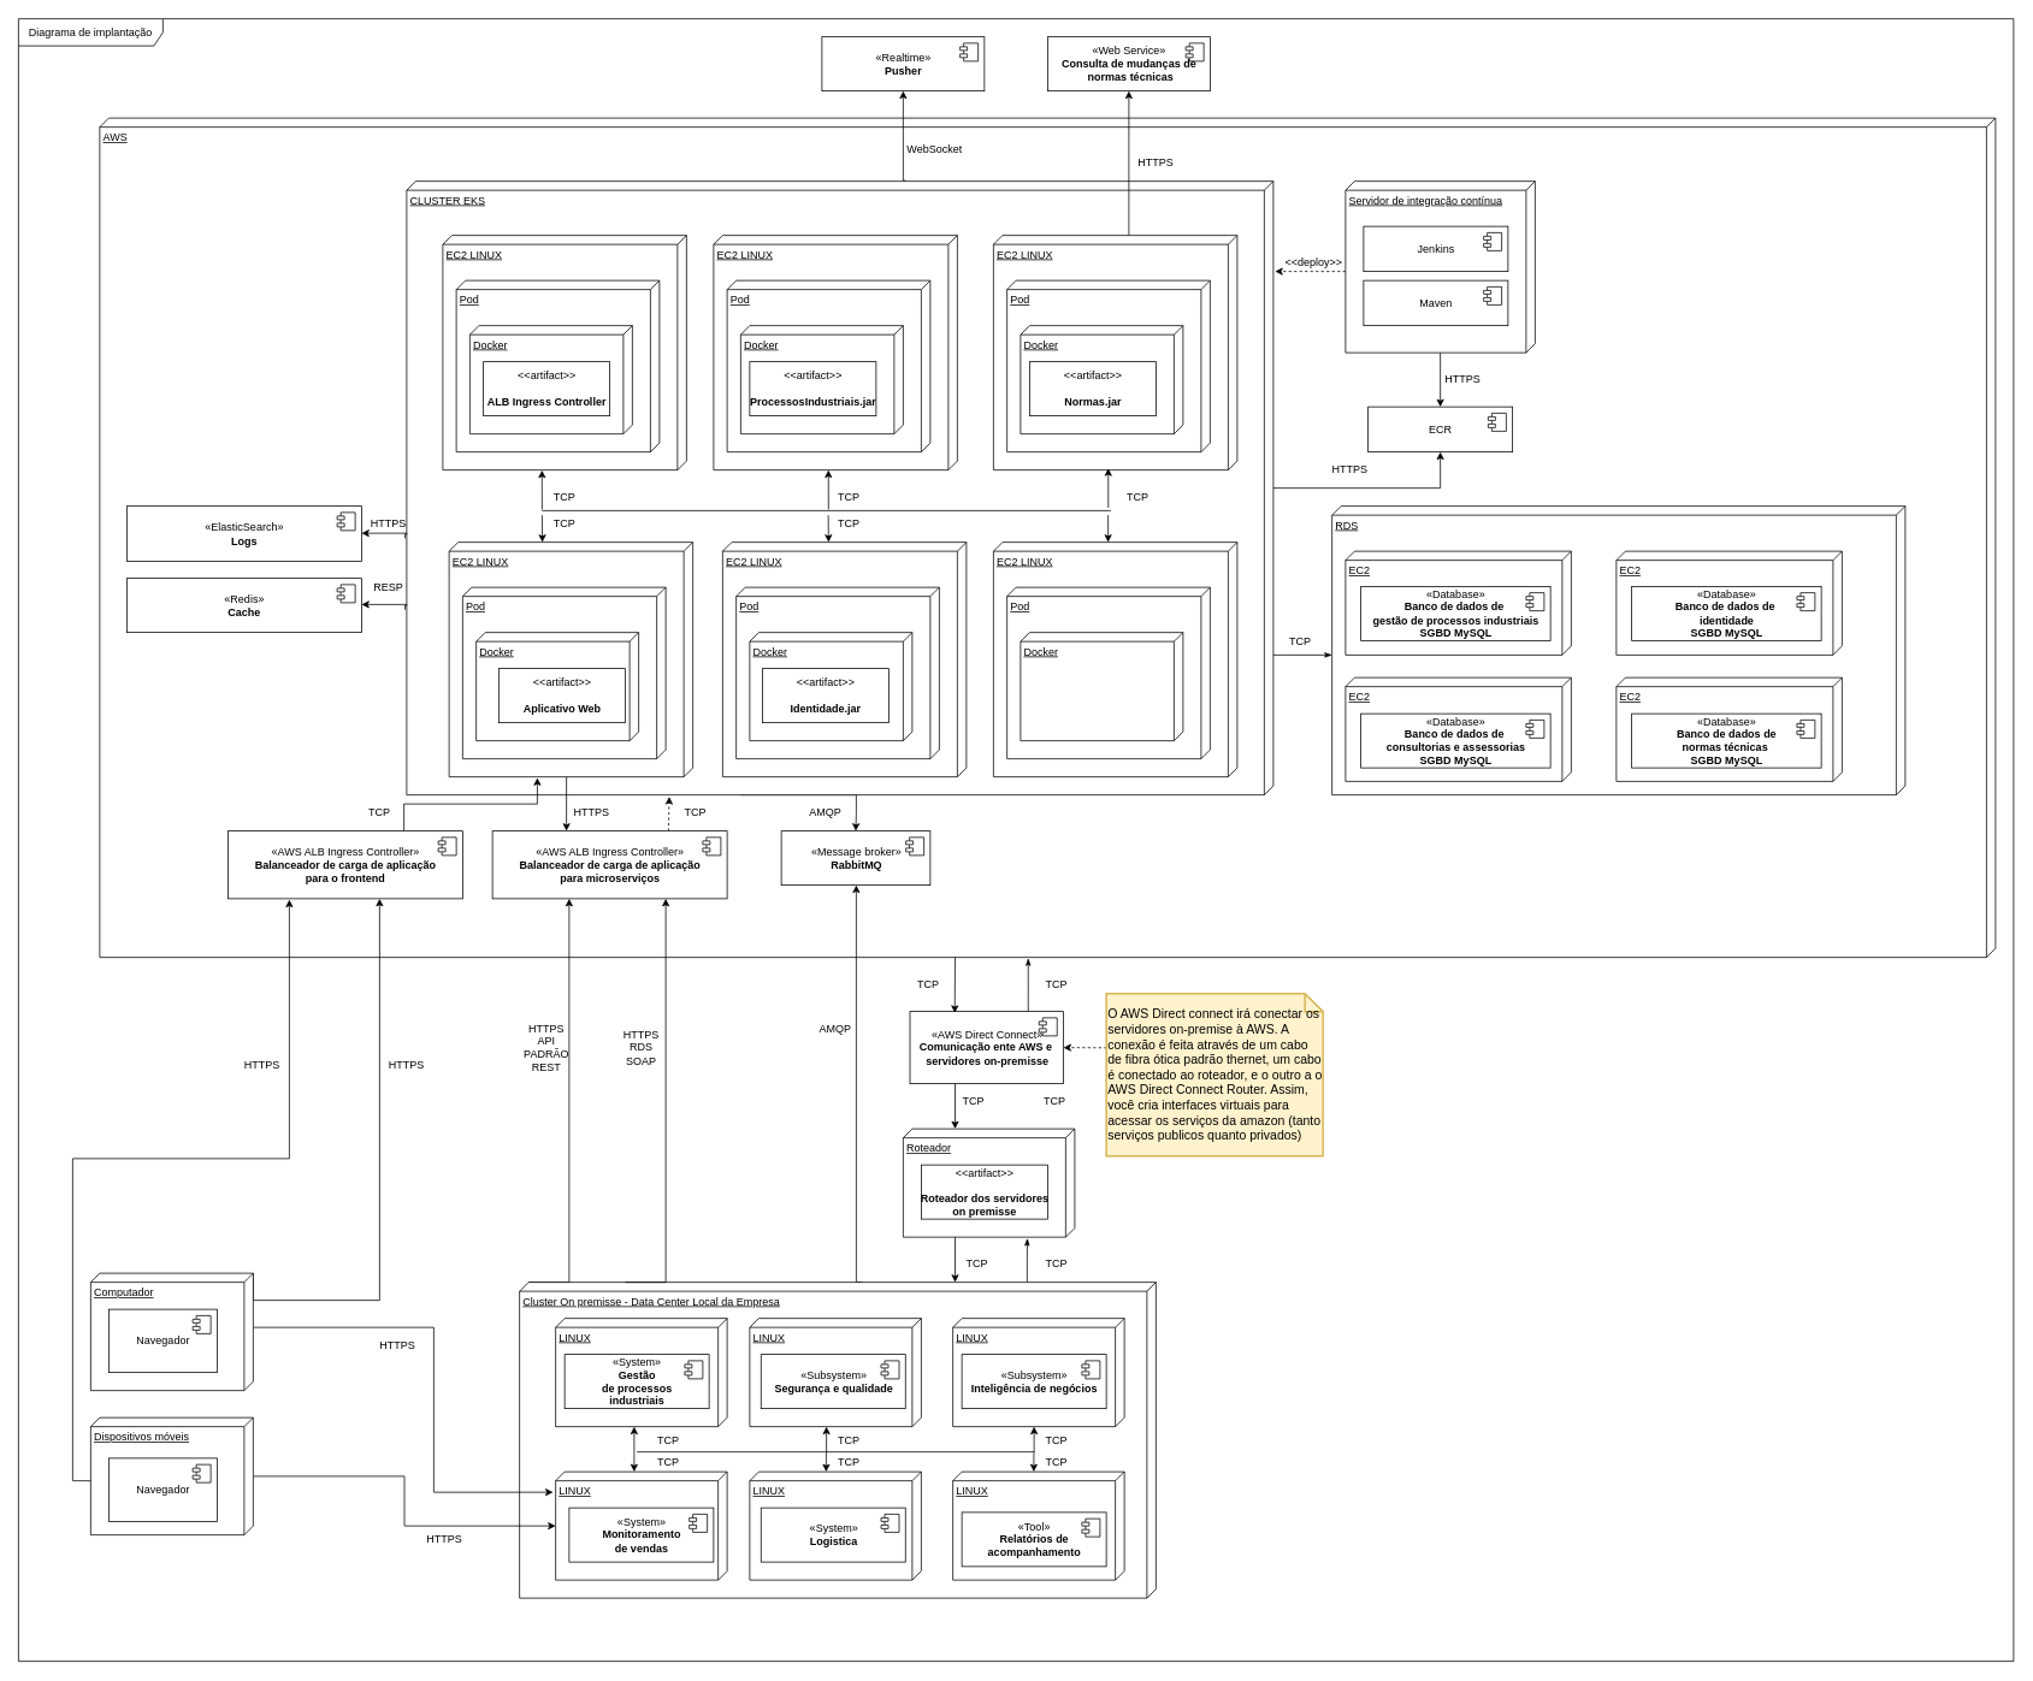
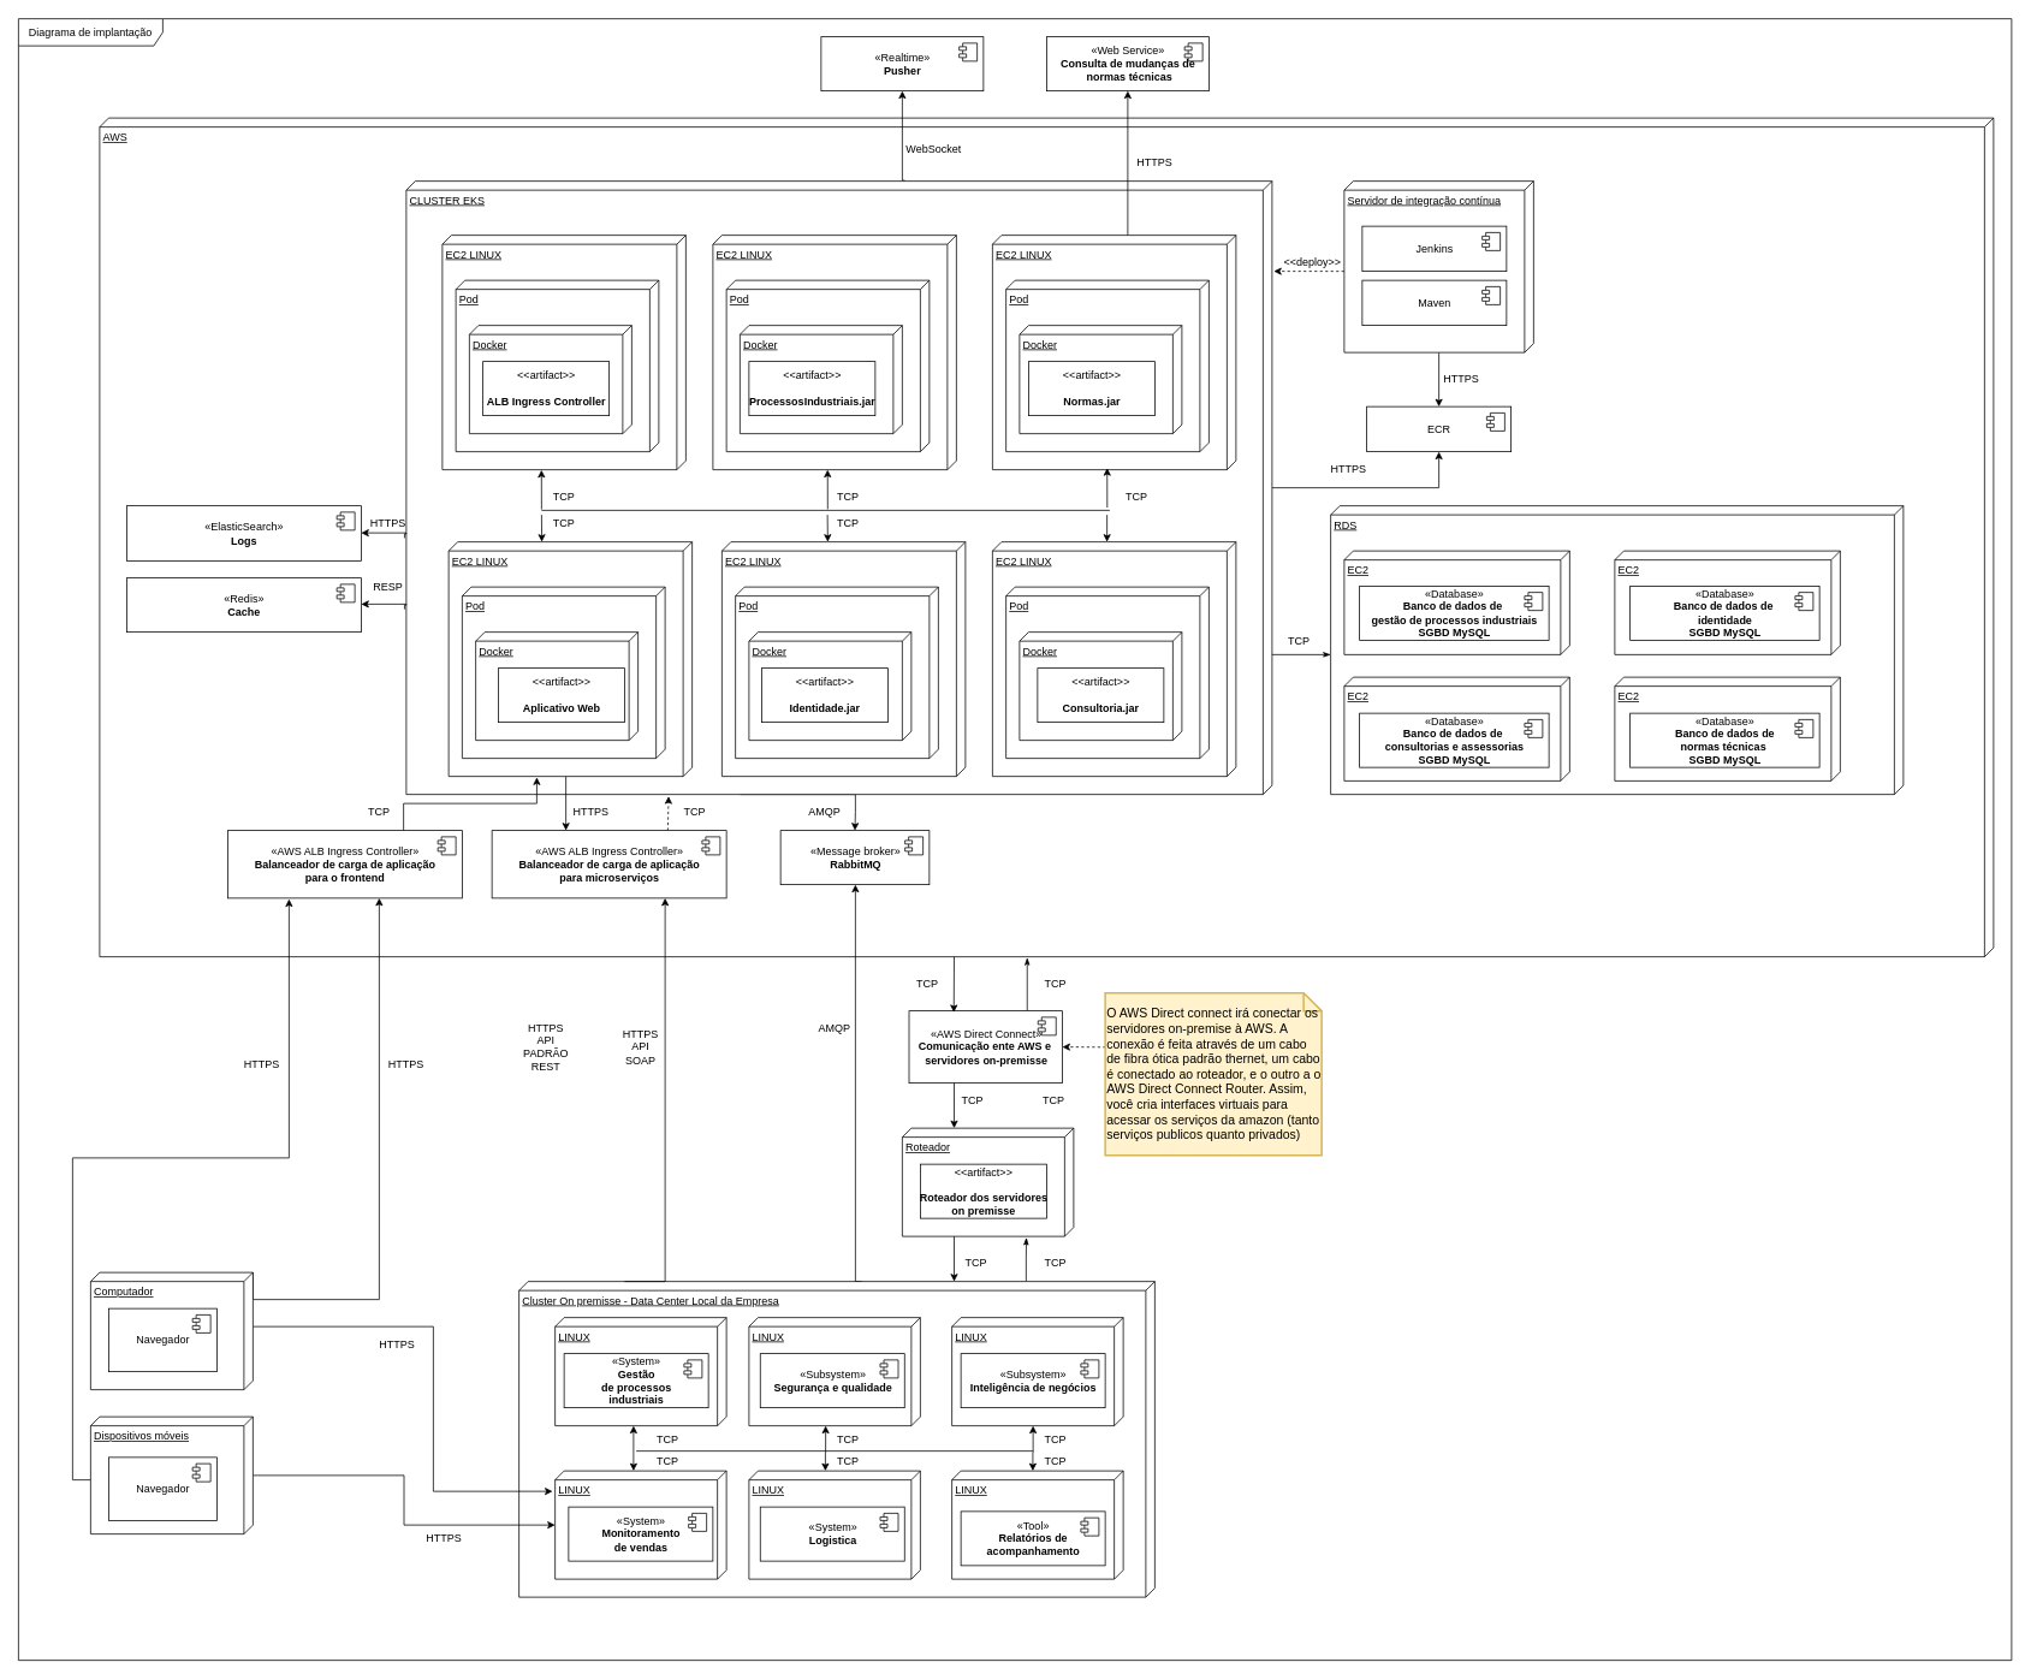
+ <mxCell id="27" value="&amp;lt;&amp;lt;artifact&amp;gt;&amp;gt;&lt;br&gt;&lt;br&gt;&lt;b&gt;Consultoria.jar&lt;/b&gt;" style="text;html=1;align=center;verticalAlign=middle;dashed=0;fillColor=#ffffff;strokeColor=#000000;" parent="1" vertex="1"><mxGeometry x="1150" y="740" width="140" height="60" as="geometry" /></mxCell>
- <mxCell id="90" style="edgeStyle=orthogonalEdgeStyle;rounded=0;orthogonalLoop=1;jettySize=auto;html=1;exitX=0;exitY=0;exitDx=0;exitDy=695;exitPerimeter=0;" parent="1" source="91" target="52" edge="1"><mxGeometry relative="1" as="geometry"><Array as="points"><mxPoint x="630" y="1420" /></Array></mxGeometry></mxCell>
- <mxCell id="166" value="HTTPS&lt;br&gt;RDS&lt;br&gt;SOAP" style="text;html=1;strokeColor=none;fillColor=none;align=center;verticalAlign=middle;whiteSpace=wrap;rounded=0;" parent="1" vertex="1"><mxGeometry x="690" y="1150" width="40" height="20" as="geometry" /></mxCell>
+ <mxCell id="166" value="HTTPS&lt;br&gt;API&lt;br&gt;SOAP" style="text;html=1;strokeColor=none;fillColor=none;align=center;verticalAlign=middle;whiteSpace=wrap;rounded=0;" parent="1" vertex="1"><mxGeometry x="690" y="1150" width="40" height="20" as="geometry" /></mxCell>
